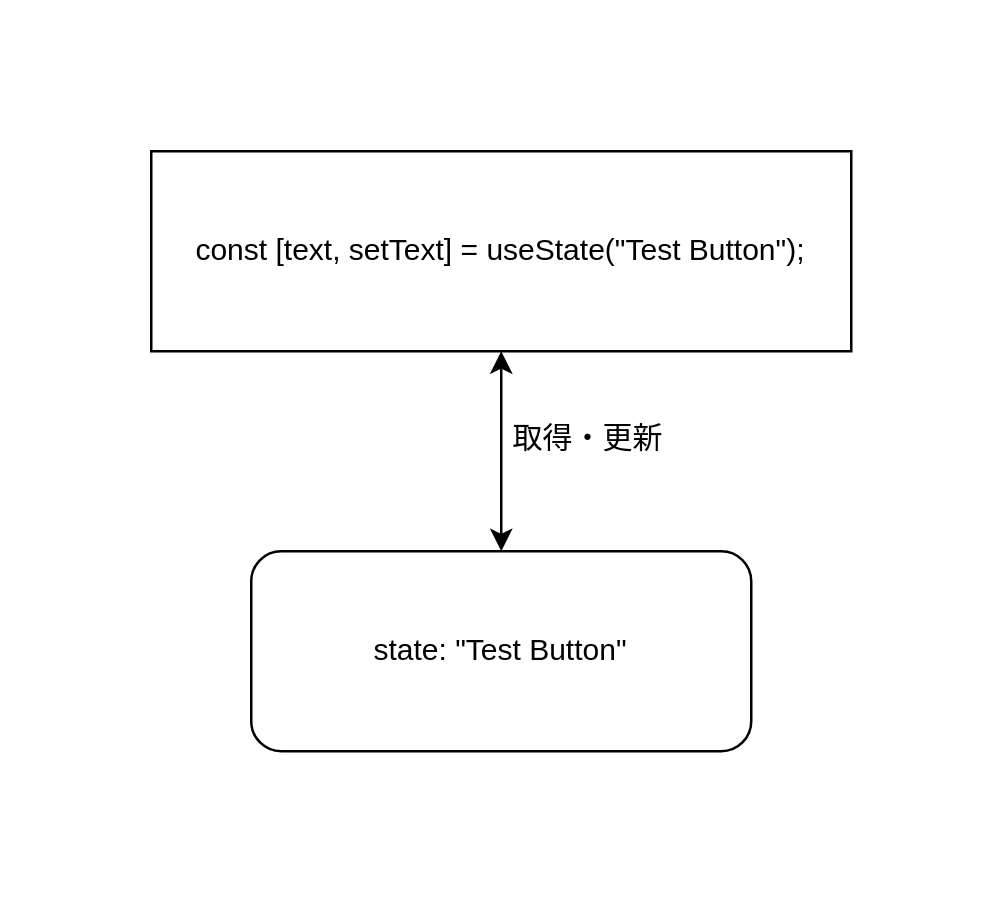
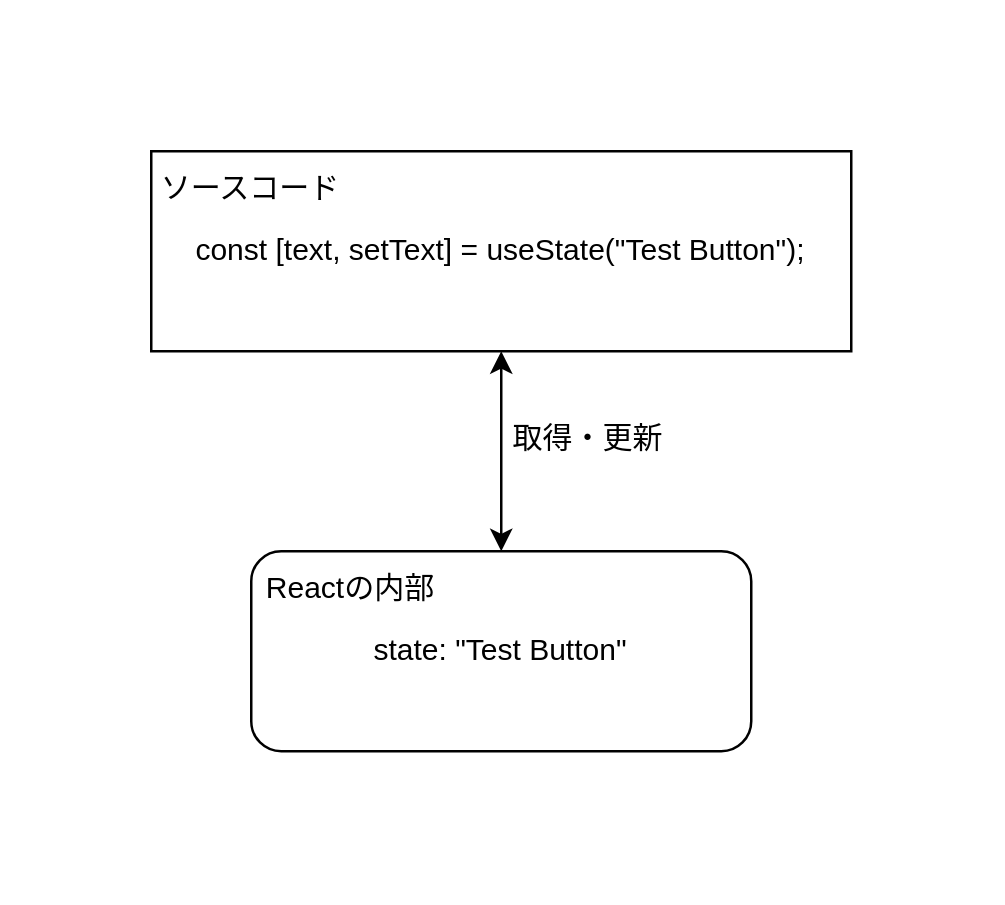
+ <mxCell id="5" value="ソースコード" style="text;html=1;align=center;verticalAlign=middle;whiteSpace=wrap;rounded=0;" vertex="1" parent="1"><mxGeometry x="60" y="60" width="80" height="30" as="geometry" /></mxCell>
+ <mxCell id="7" value="Reactの内部" style="text;html=1;align=center;verticalAlign=middle;whiteSpace=wrap;rounded=0;" vertex="1" parent="1"><mxGeometry x="100" y="220" width="80" height="30" as="geometry" /></mxCell>
